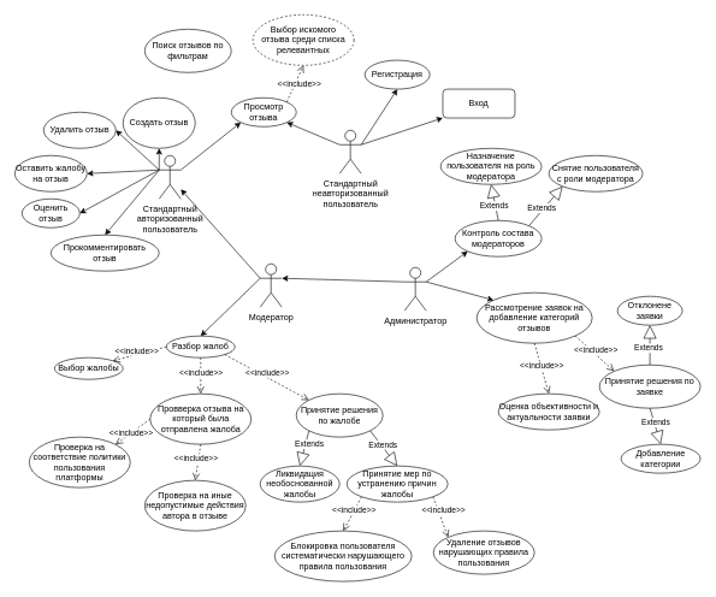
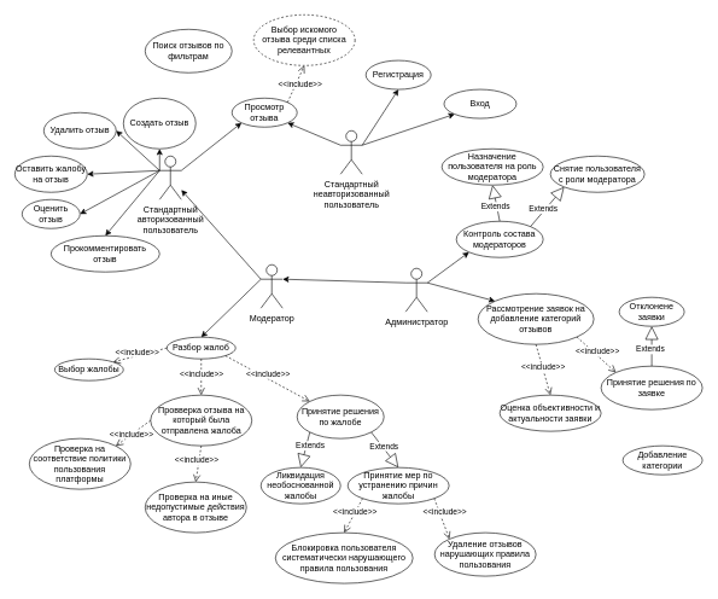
- <mxCell id="9" value="Вход" style="whiteSpace=wrap;html=1;rounded=1;" parent="1" vertex="1"><mxGeometry x="613" y="123" width="100" height="40" as="geometry" /></mxCell>
+ <mxCell id="9" value="Вход" style="ellipse;whiteSpace=wrap;html=1;" parent="1" vertex="1"><mxGeometry x="613" y="123" width="100" height="40" as="geometry" /></mxCell>
- <mxCell id="59" value="Extends" style="endArrow=block;endSize=16;endFill=0;html=1;rounded=0;exitX=0.5;exitY=1;exitDx=0;exitDy=0;entryX=0.5;entryY=0;entryDx=0;entryDy=0;" parent="1" source="54" target="57" edge="1"><mxGeometry x="-0.168" y="2" width="160" relative="1" as="geometry"><mxPoint x="670" y="635" as="sourcePoint" /><mxPoint x="700" y="695" as="targetPoint" /><mxPoint as="offset" /></mxGeometry></mxCell>
